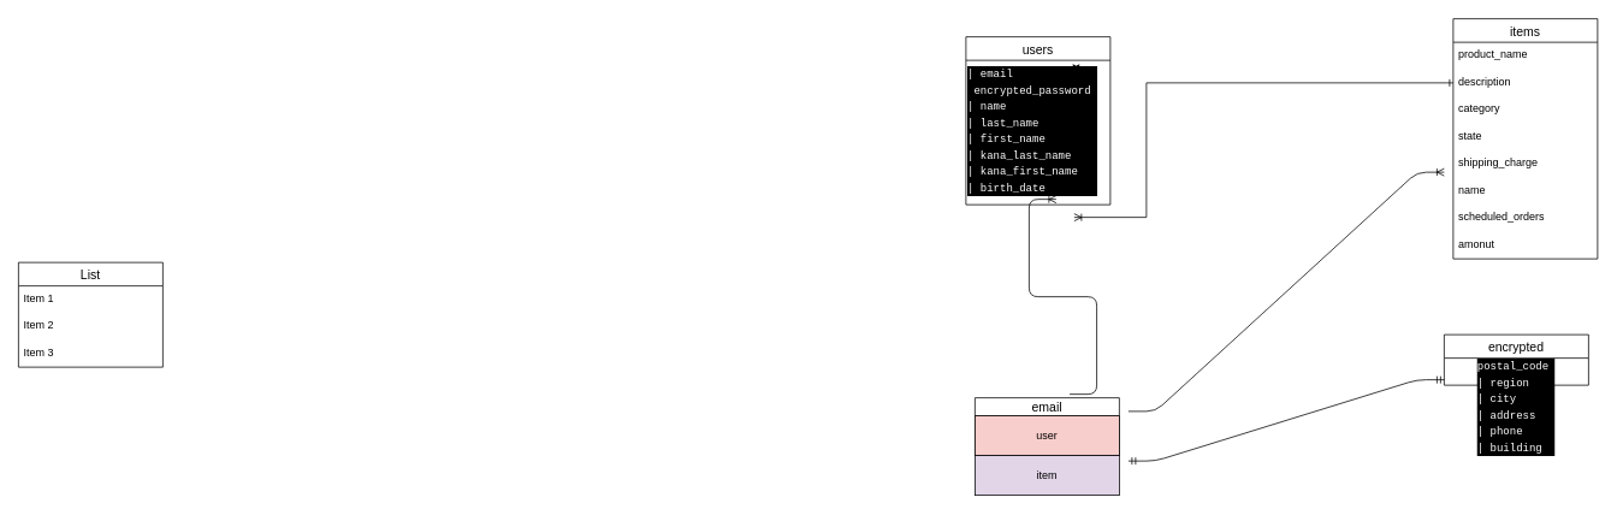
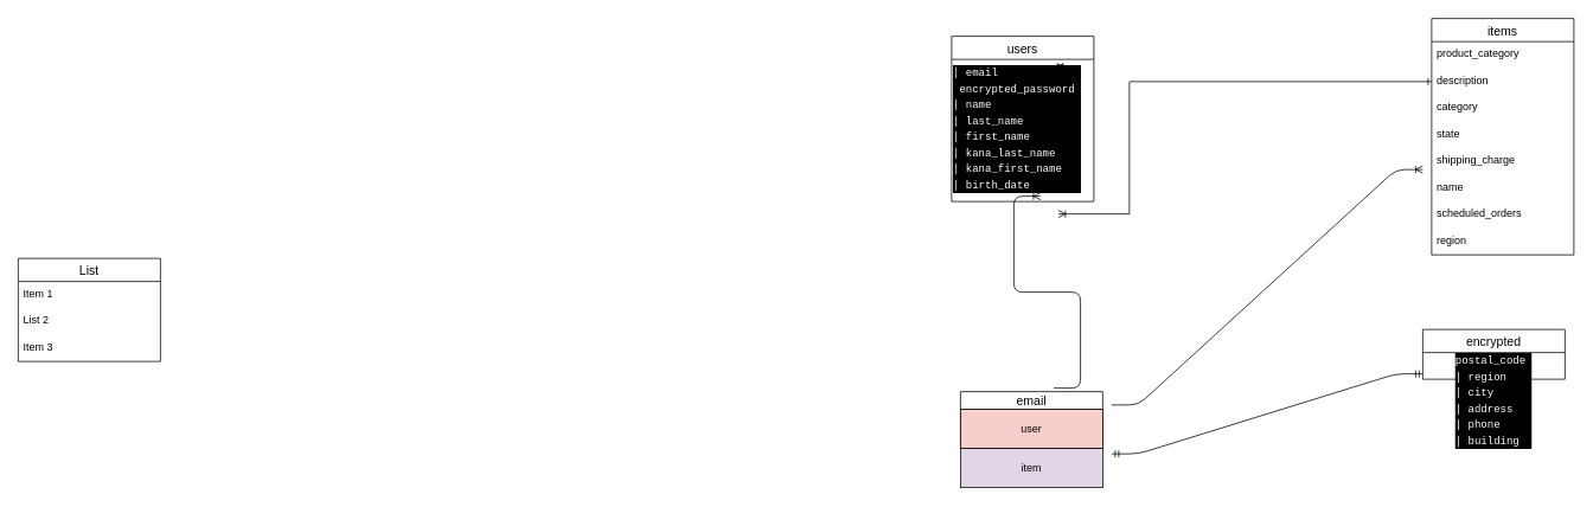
- <mxCell id="15" value="product_name" style="text;strokeColor=none;fillColor=none;spacingLeft=4;spacingRight=4;overflow=hidden;rotatable=0;points=[[0,0.5],[1,0.5]];portConstraint=eastwest;fontSize=12;" vertex="1" parent="14"><mxGeometry y="26" width="160" height="30" as="geometry" /></mxCell>
+ <mxCell id="15" value="product_category" style="text;strokeColor=none;fillColor=none;spacingLeft=4;spacingRight=4;overflow=hidden;rotatable=0;points=[[0,0.5],[1,0.5]];portConstraint=eastwest;fontSize=12;" vertex="1" parent="14"><mxGeometry y="26" width="160" height="30" as="geometry" /></mxCell>
- <mxCell id="22" value="amonut" style="text;strokeColor=none;fillColor=none;spacingLeft=4;spacingRight=4;overflow=hidden;rotatable=0;points=[[0,0.5],[1,0.5]];portConstraint=eastwest;fontSize=12;" vertex="1" parent="14"><mxGeometry y="236" width="160" height="30" as="geometry" /></mxCell>
+ <mxCell id="22" value="region" style="text;strokeColor=none;fillColor=none;spacingLeft=4;spacingRight=4;overflow=hidden;rotatable=0;points=[[0,0.5],[1,0.5]];portConstraint=eastwest;fontSize=12;" vertex="1" parent="14"><mxGeometry y="236" width="160" height="30" as="geometry" /></mxCell>
- <mxCell id="25" value="Item 2" style="text;strokeColor=none;fillColor=none;spacingLeft=4;spacingRight=4;overflow=hidden;rotatable=0;points=[[0,0.5],[1,0.5]];portConstraint=eastwest;fontSize=12;" vertex="1" parent="23"><mxGeometry y="56" width="160" height="30" as="geometry" /></mxCell>
+ <mxCell id="25" value="List 2" style="text;strokeColor=none;fillColor=none;spacingLeft=4;spacingRight=4;overflow=hidden;rotatable=0;points=[[0,0.5],[1,0.5]];portConstraint=eastwest;fontSize=12;" vertex="1" parent="23"><mxGeometry y="56" width="160" height="30" as="geometry" /></mxCell>
